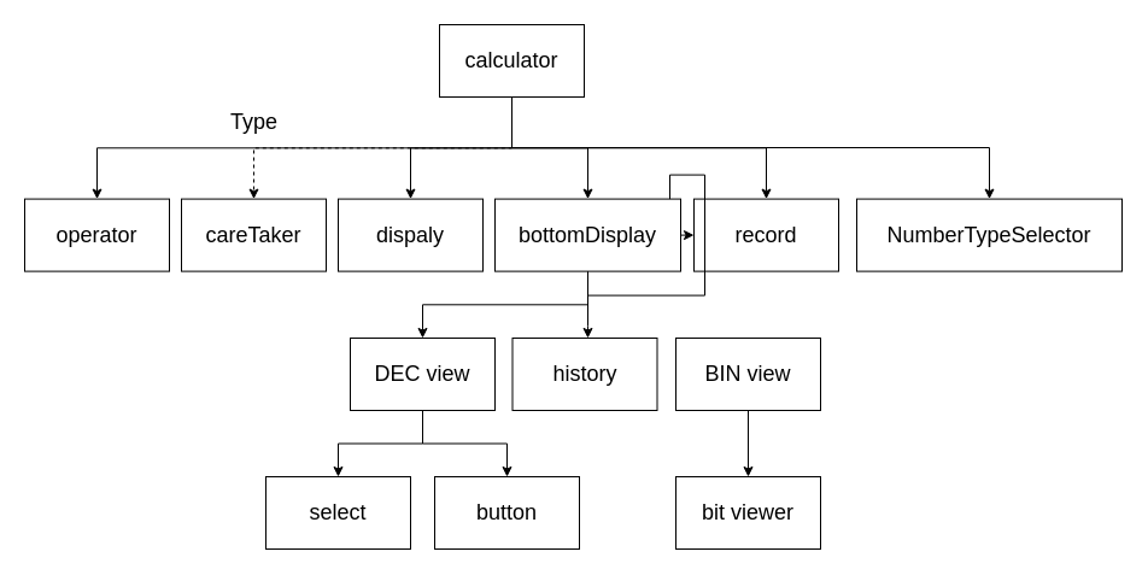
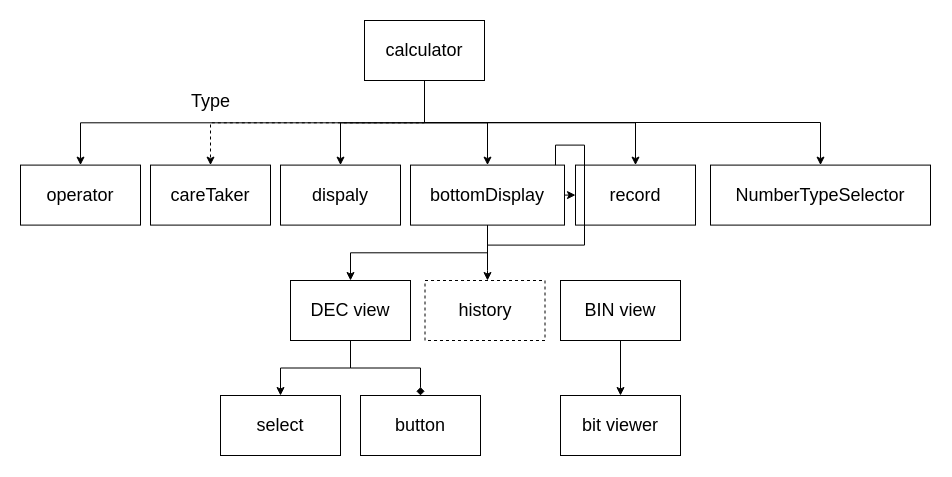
- <mxCell id="13" value="&lt;span style=&quot;font-size: 18px&quot;&gt;history&lt;br&gt;&lt;/span&gt;" style="whiteSpace=wrap;html=1;rounded=0;" parent="1" vertex="1"><mxGeometry x="424.5" y="280" width="120" height="60" as="geometry" /></mxCell>
+ <mxCell id="13" value="&lt;span style=&quot;font-size: 18px&quot;&gt;history&lt;br&gt;&lt;/span&gt;" style="whiteSpace=wrap;html=1;rounded=0;dashed=1;" parent="1" vertex="1"><mxGeometry x="424.5" y="280" width="120" height="60" as="geometry" /></mxCell>
- <mxCell id="19" value="" style="edgeStyle=orthogonalEdgeStyle;rounded=0;orthogonalLoop=1;jettySize=auto;html=1;" parent="1" source="21" target="26" edge="1"><mxGeometry relative="1" as="geometry" /></mxCell>
+ <mxCell id="19" value="" style="edgeStyle=orthogonalEdgeStyle;rounded=0;orthogonalLoop=1;jettySize=auto;html=1;endArrow=diamond;" parent="1" source="21" target="26" edge="1"><mxGeometry relative="1" as="geometry" /></mxCell>
